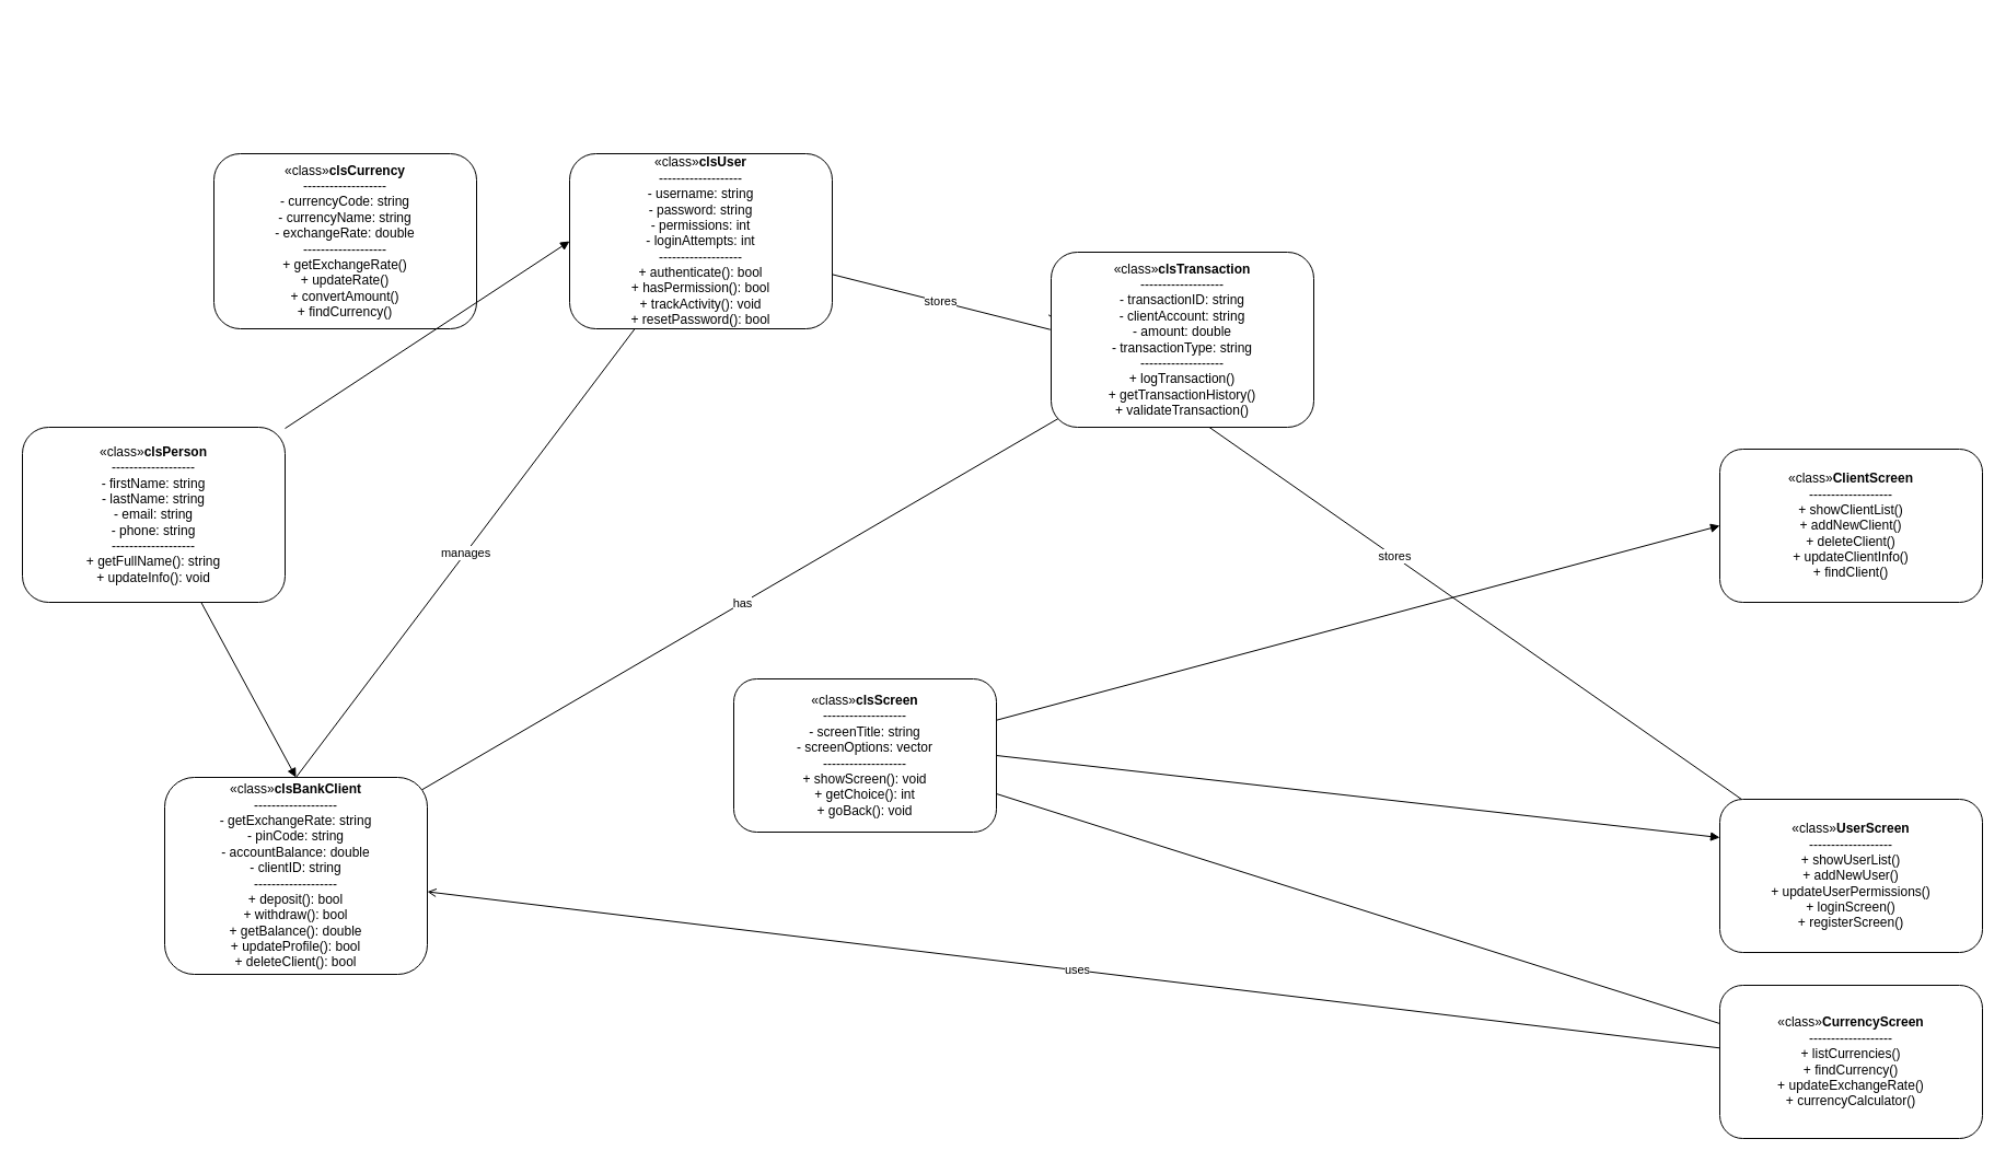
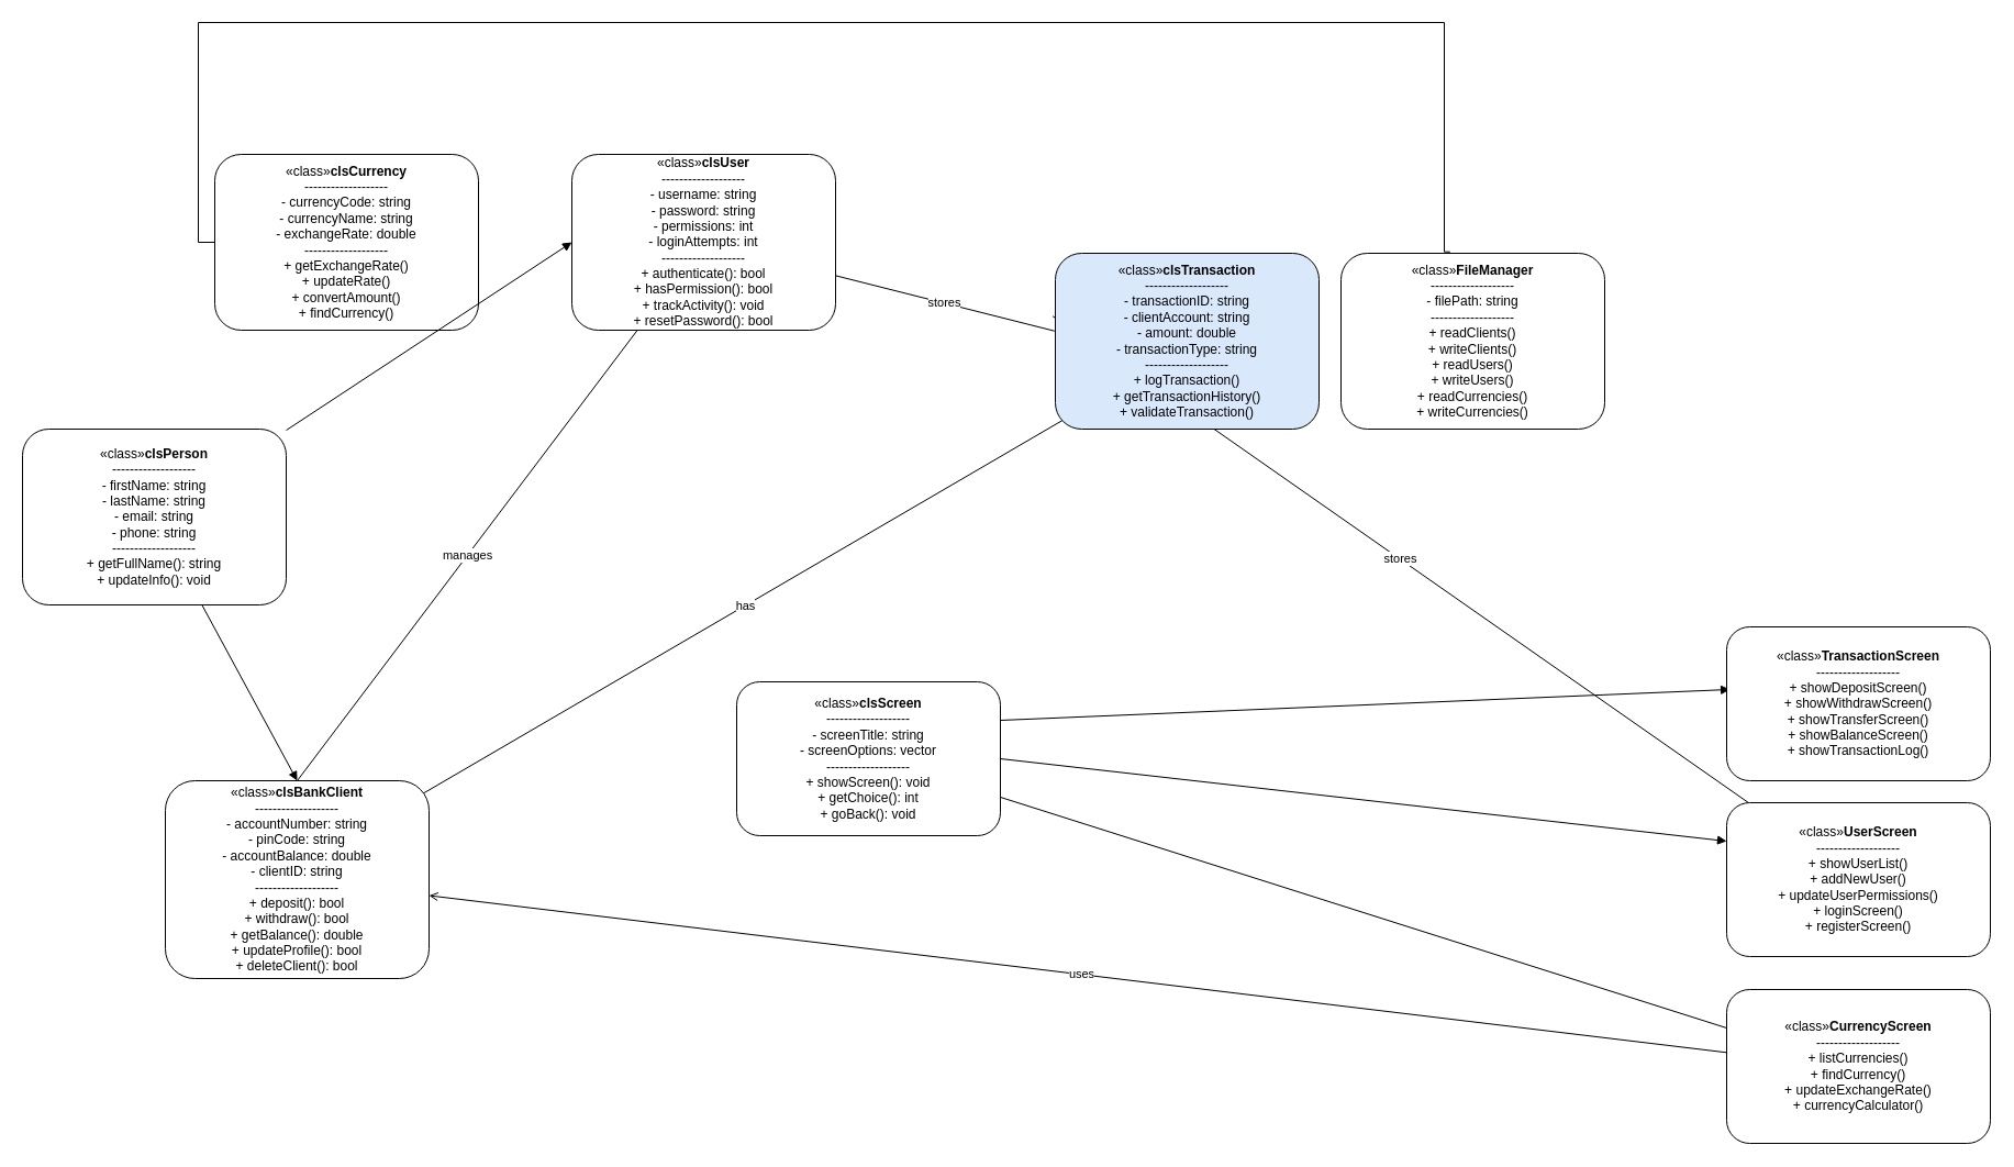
+ <mxCell id="24" style="edgeStyle=orthogonalEdgeStyle;rounded=0;orthogonalLoop=1;jettySize=auto;html=1;entryX=0.414;entryY=-0.008;entryDx=0;entryDy=0;entryPerimeter=0;endArrow=none;endFill=0;" edge="1" parent="1" source="11" target="18"><mxGeometry relative="1" as="geometry"><Array as="points"><mxPoint x="180" y="20" /><mxPoint x="1314" y="20" /><mxPoint x="1314" y="229" /></Array></mxGeometry></mxCell>
- <mxCell id="17" value="«class»&lt;b&gt;clsTransaction&lt;/b&gt;&lt;br&gt;-------------------&lt;br&gt;- transactionID: string&lt;br&gt;- clientAccount: string&lt;br&gt;- amount: double&lt;br&gt;- transactionType: string&lt;br&gt;-------------------&lt;br&gt;+ logTransaction()&lt;br&gt;+ getTransactionHistory()&lt;br&gt;+ validateTransaction()" style="rounded=1;whiteSpace=wrap;html=1;" vertex="1" parent="1"><mxGeometry x="960" y="230" width="240" height="160" as="geometry" /></mxCell>
+ <mxCell id="17" value="«class»&lt;b&gt;clsTransaction&lt;/b&gt;&lt;br&gt;-------------------&lt;br&gt;- transactionID: string&lt;br&gt;- clientAccount: string&lt;br&gt;- amount: double&lt;br&gt;- transactionType: string&lt;br&gt;-------------------&lt;br&gt;+ logTransaction()&lt;br&gt;+ getTransactionHistory()&lt;br&gt;+ validateTransaction()" style="rounded=1;whiteSpace=wrap;html=1;fillColor=#dae8fc;" vertex="1" parent="1"><mxGeometry x="960" y="230" width="240" height="160" as="geometry" /></mxCell>
+ <mxCell id="18" value="«class»&lt;b&gt;FileManager&lt;/b&gt;&lt;br&gt;-------------------&lt;br&gt;- filePath: string&lt;br&gt;-------------------&lt;br&gt;+ readClients()&lt;br&gt;+ writeClients()&lt;br&gt;+ readUsers()&lt;br&gt;+ writeUsers()&lt;br&gt;+ readCurrencies()&lt;br&gt;+ writeCurrencies()" style="rounded=1;whiteSpace=wrap;html=1;" vertex="1" parent="1"><mxGeometry x="1220" y="230" width="240" height="160" as="geometry" /></mxCell>
- <mxCell id="20" value="«class»&lt;b&gt;ClientScreen&lt;/b&gt;&lt;br&gt;-------------------&lt;br&gt;+ showClientList()&lt;br&gt;+ addNewClient()&lt;br&gt;+ deleteClient()&lt;br&gt;+ updateClientInfo()&lt;br&gt;+ findClient()" style="rounded=1;whiteSpace=wrap;html=1;" vertex="1" parent="1"><mxGeometry x="1571" y="410" width="240" height="140" as="geometry" /></mxCell>
- <mxCell id="3" value="" style="endArrow=block;endFill=1;html=1;rounded=0;entryX=0;entryY=0.5;entryDx=0;entryDy=0;jumpSize=6;strokeWidth=1;" edge="1" parent="1" source="19" target="20"><mxGeometry width="50" height="50" relative="1" as="geometry"><mxPoint x="1130" y="590" as="sourcePoint" /><mxPoint x="1180" y="540" as="targetPoint" /></mxGeometry></mxCell>
+ <mxCell id="9" value="" style="endArrow=block;endFill=1;html=1;rounded=0;entryX=0.013;entryY=0.407;entryDx=0;entryDy=0;jumpSize=6;strokeWidth=1;exitX=1;exitY=0.25;exitDx=0;exitDy=0;entryPerimeter=0;" edge="1" parent="1" source="19" target="22"><mxGeometry width="50" height="50" relative="1" as="geometry"><mxPoint x="1180.37" y="810" as="sourcePoint" /><mxPoint x="1205" y="550" as="targetPoint" /></mxGeometry></mxCell>
+ <mxCell id="22" value="«class»&lt;b&gt;TransactionScreen&lt;/b&gt;&lt;br&gt;-------------------&lt;br&gt;+ showDepositScreen()&lt;br&gt;+ showWithdrawScreen()&lt;br&gt;+ showTransferScreen()&lt;br&gt;+ showBalanceScreen()&lt;br&gt;+ showTransactionLog()" style="rounded=1;whiteSpace=wrap;html=1;" vertex="1" parent="1"><mxGeometry x="1571" y="570" width="240" height="140" as="geometry" /></mxCell>
- <mxCell id="14" value="«class»&lt;b&gt;clsBankClient&lt;/b&gt;&lt;br&gt;-------------------&lt;br&gt;- getExchangeRate: string&lt;br&gt;- pinCode: string&lt;br&gt;- accountBalance: double&lt;br&gt;- clientID: string&lt;br&gt;-------------------&lt;br&gt;+ deposit(): bool&lt;br&gt;+ withdraw(): bool&lt;br&gt;+ getBalance(): double&lt;br&gt;+ updateProfile(): bool&lt;br&gt;+ deleteClient(): bool" style="rounded=1;whiteSpace=wrap;html=1;" vertex="1" parent="1"><mxGeometry x="150" y="710" width="240" height="180" as="geometry" /></mxCell>
+ <mxCell id="14" value="«class»&lt;b&gt;clsBankClient&lt;/b&gt;&lt;br&gt;-------------------&lt;br&gt;- accountNumber: string&lt;br&gt;- pinCode: string&lt;br&gt;- accountBalance: double&lt;br&gt;- clientID: string&lt;br&gt;-------------------&lt;br&gt;+ deposit(): bool&lt;br&gt;+ withdraw(): bool&lt;br&gt;+ getBalance(): double&lt;br&gt;+ updateProfile(): bool&lt;br&gt;+ deleteClient(): bool" style="rounded=1;whiteSpace=wrap;html=1;" vertex="1" parent="1"><mxGeometry x="150" y="710" width="240" height="180" as="geometry" /></mxCell>
